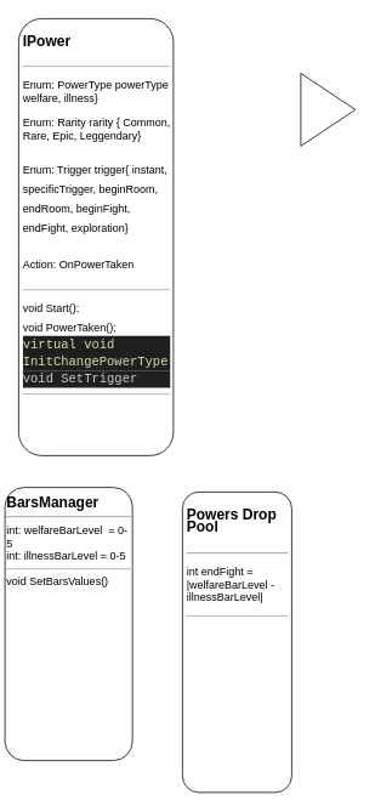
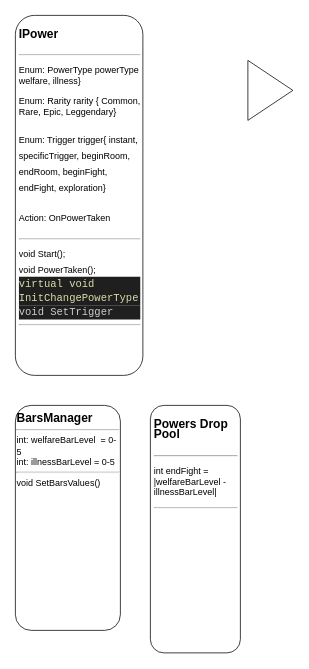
- <mxCell id="4" value="&lt;span style=&quot;font-size: 16px;&quot;&gt;&lt;b&gt;BarsManager&lt;/b&gt;&lt;/span&gt;&lt;br&gt;&lt;hr&gt;int: welfareBarLevel&amp;nbsp; = 0-5&lt;br&gt;int:&amp;nbsp;illnessBarLevel = 0-5&lt;br&gt;&lt;hr&gt;void SetBarsValues()" style="rounded=1;whiteSpace=wrap;html=1;verticalAlign=top;align=left;" parent="1" vertex="1"><mxGeometry x="5" y="535" width="140" height="300" as="geometry" /></mxCell>
+ <mxCell id="4" value="&lt;span style=&quot;font-size: 16px;&quot;&gt;&lt;b&gt;BarsManager&lt;/b&gt;&lt;/span&gt;&lt;br&gt;&lt;hr&gt;int: welfareBarLevel&amp;nbsp; = 0-5&lt;br&gt;int:&amp;nbsp;illnessBarLevel = 0-5&lt;br&gt;&lt;hr&gt;void SetBarsValues()" style="rounded=1;whiteSpace=wrap;html=1;verticalAlign=top;align=left;" parent="1" vertex="1"><mxGeometry x="20" y="540" width="140" height="300" as="geometry" /></mxCell>
